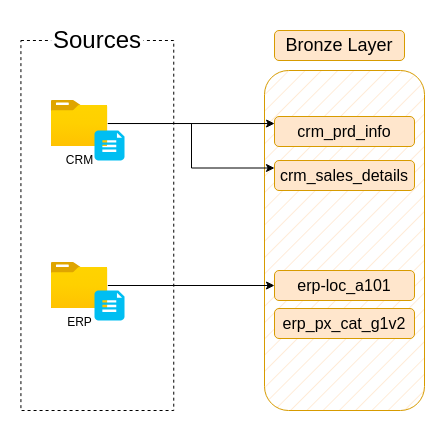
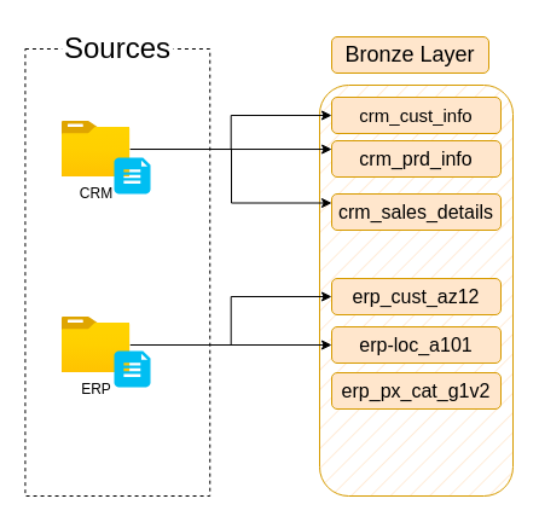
+ <mxCell id="12" style="edgeStyle=orthogonalEdgeStyle;rounded=0;orthogonalLoop=1;jettySize=auto;html=1;entryX=0;entryY=0.5;entryDx=0;entryDy=0;" edge="1" parent="1" source="14" target="6"><mxGeometry relative="1" as="geometry" /></mxCell>
+ <mxCell id="6" value="&lt;font style=&quot;font-size: 15px;&quot;&gt;crm_cust_info&lt;/font&gt;" style="rounded=1;whiteSpace=wrap;html=1;fillColor=#ffe6cc;strokeColor=#d79b00;" vertex="1" parent="1"><mxGeometry x="274" y="80" width="140" height="30" as="geometry" /></mxCell>
+ <mxCell id="16" style="edgeStyle=orthogonalEdgeStyle;rounded=0;orthogonalLoop=1;jettySize=auto;html=1;entryX=0;entryY=0.5;entryDx=0;entryDy=0;" edge="1" parent="1" source="17" target="9"><mxGeometry relative="1" as="geometry" /></mxCell>
+ <mxCell id="9" value="&lt;font style=&quot;font-size: 16px;&quot;&gt;erp_cust_az12&lt;/font&gt;" style="rounded=1;whiteSpace=wrap;html=1;fillColor=#ffe6cc;strokeColor=#d79b00;" vertex="1" parent="1"><mxGeometry x="274" y="230" width="140" height="30" as="geometry" /></mxCell>
